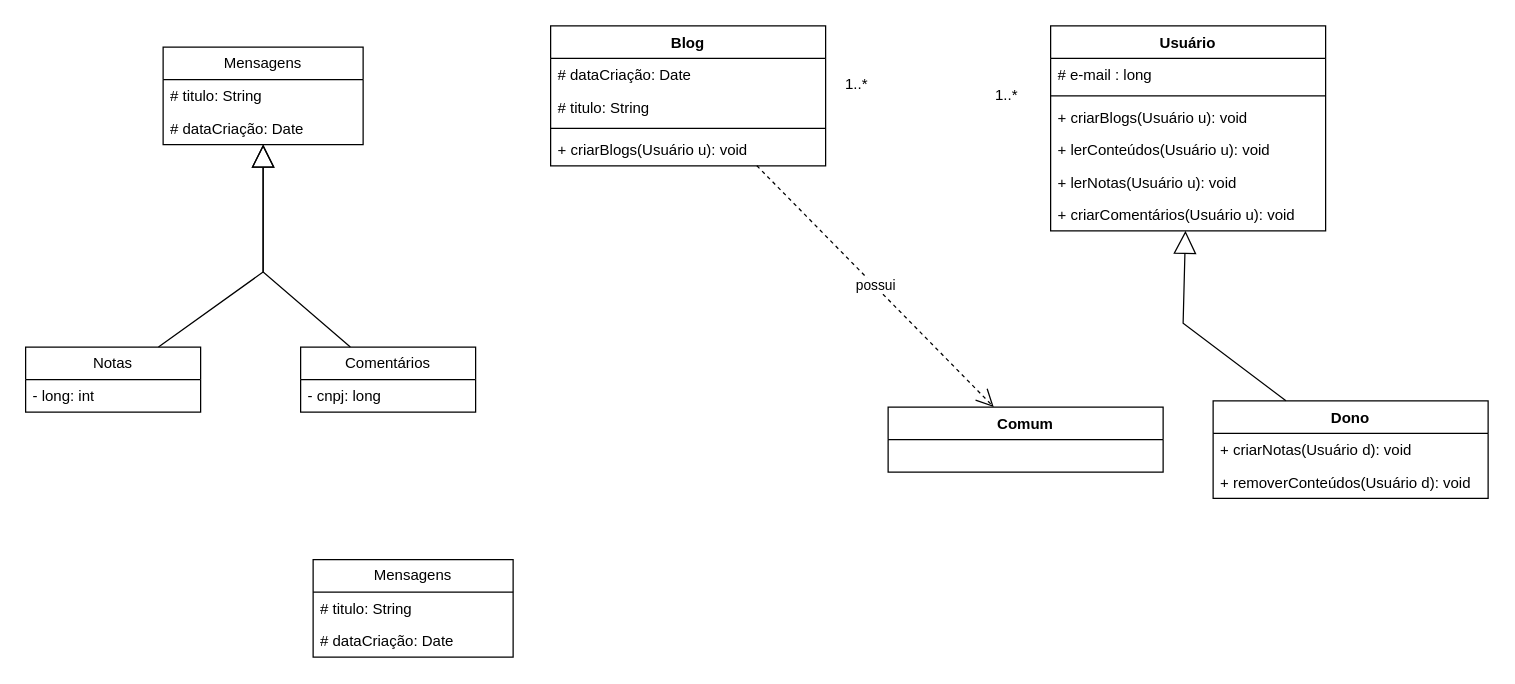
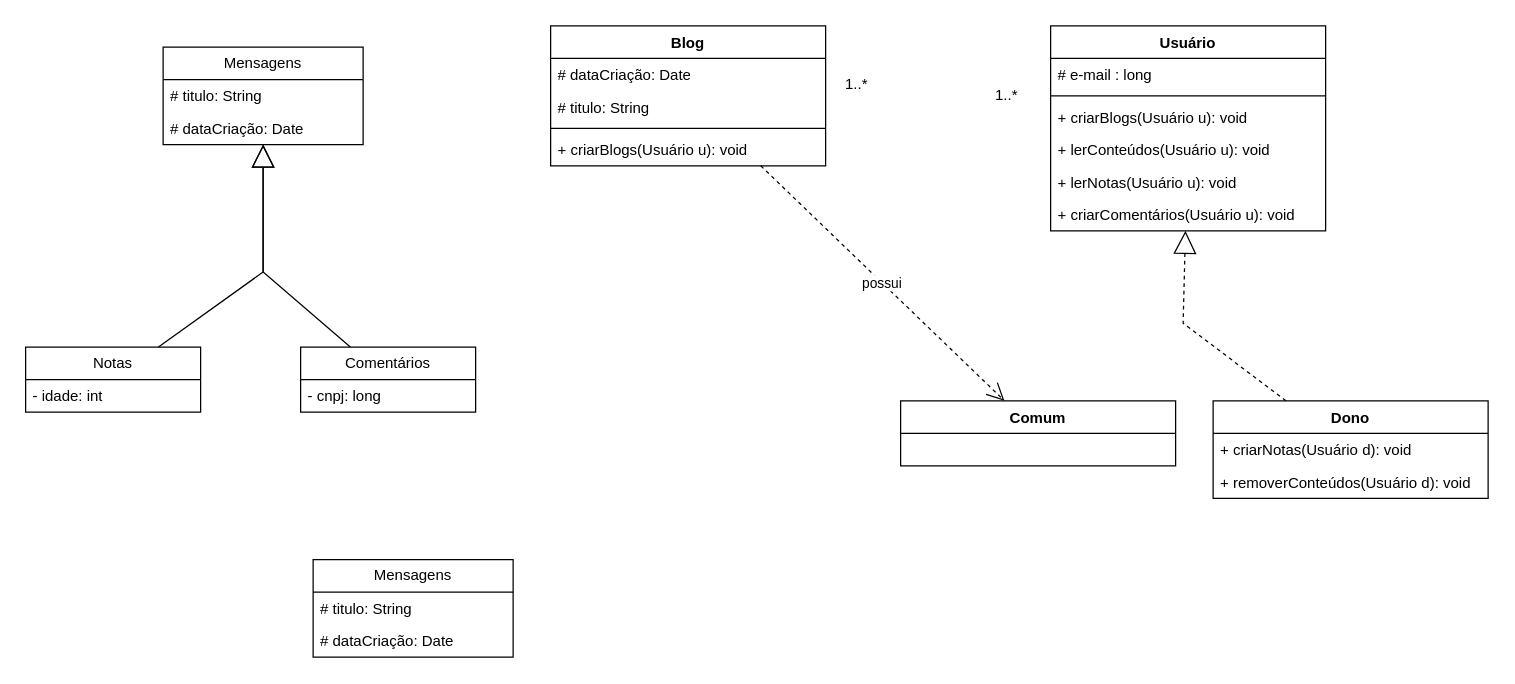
- <mxCell id="23" value="" style="endArrow=block;endSize=16;endFill=0;html=1;rounded=0;" edge="1" parent="1" source="19" target="24"><mxGeometry width="160" relative="1" as="geometry"><mxPoint x="1023" y="318" as="sourcePoint" /><mxPoint x="945.317" y="202" as="targetPoint" /><Array as="points"><mxPoint x="946" y="258" /></Array></mxGeometry></mxCell>
+ <mxCell id="23" value="" style="endArrow=block;endSize=16;endFill=0;html=1;rounded=0;dashed=1;" edge="1" parent="1" source="19" target="24"><mxGeometry width="160" relative="1" as="geometry"><mxPoint x="1023" y="318" as="sourcePoint" /><mxPoint x="945.317" y="202" as="targetPoint" /><Array as="points"><mxPoint x="946" y="258" /></Array></mxGeometry></mxCell>
- <mxCell id="8" value="- long: int" style="text;strokeColor=none;fillColor=none;align=left;verticalAlign=top;spacingLeft=4;spacingRight=4;overflow=hidden;rotatable=0;points=[[0,0.5],[1,0.5]];portConstraint=eastwest;whiteSpace=wrap;html=1;" parent="7" vertex="1"><mxGeometry y="26" width="140" height="26" as="geometry" /></mxCell>
+ <mxCell id="8" value="- idade: int" style="text;strokeColor=none;fillColor=none;align=left;verticalAlign=top;spacingLeft=4;spacingRight=4;overflow=hidden;rotatable=0;points=[[0,0.5],[1,0.5]];portConstraint=eastwest;whiteSpace=wrap;html=1;" parent="7" vertex="1"><mxGeometry y="26" width="140" height="26" as="geometry" /></mxCell>
- <mxCell id="22" value="Comum" style="swimlane;fontStyle=1;align=center;verticalAlign=top;childLayout=stackLayout;horizontal=1;startSize=26;horizontalStack=0;resizeParent=1;resizeParentMax=0;resizeLast=0;collapsible=1;marginBottom=0;whiteSpace=wrap;html=1;" vertex="1" parent="1"><mxGeometry x="710" y="325" width="220" height="52" as="geometry" /></mxCell>
+ <mxCell id="22" value="Comum" style="swimlane;fontStyle=1;align=center;verticalAlign=top;childLayout=stackLayout;horizontal=1;startSize=26;horizontalStack=0;resizeParent=1;resizeParentMax=0;resizeLast=0;collapsible=1;marginBottom=0;whiteSpace=wrap;html=1;" vertex="1" parent="1"><mxGeometry x="720" y="320" width="220" height="52" as="geometry" /></mxCell>
